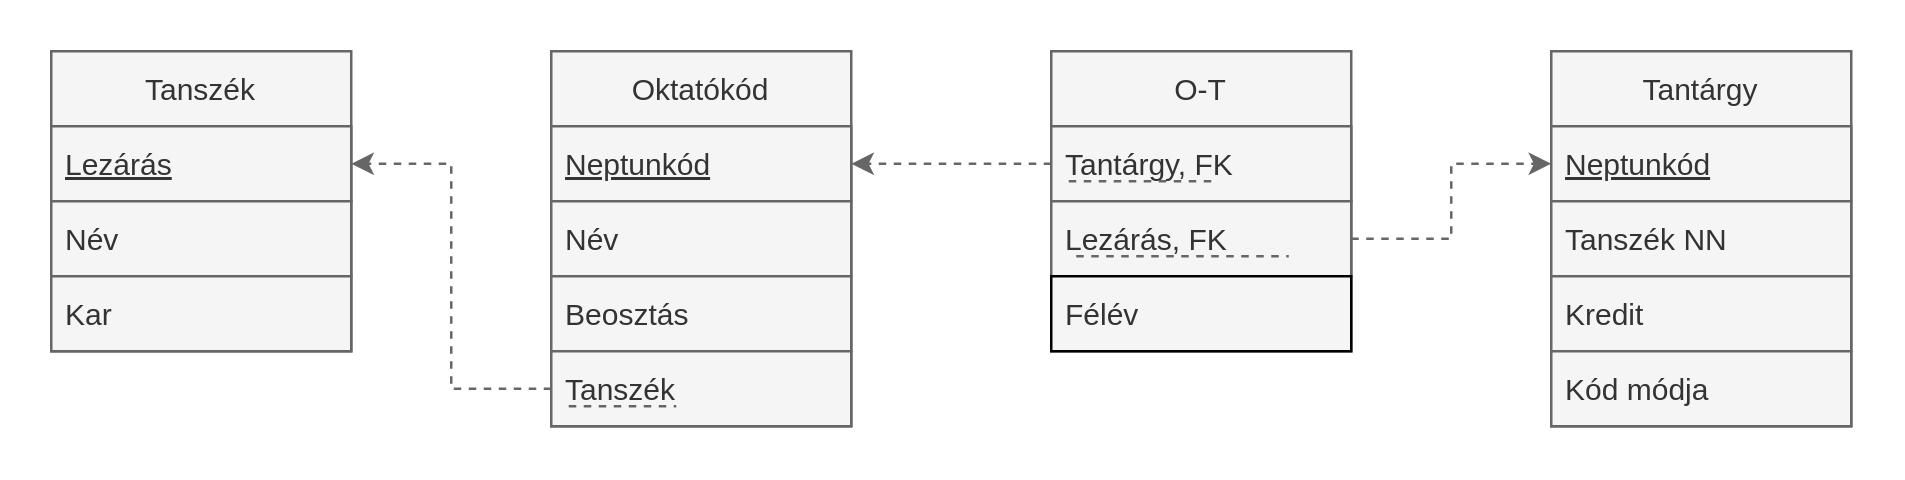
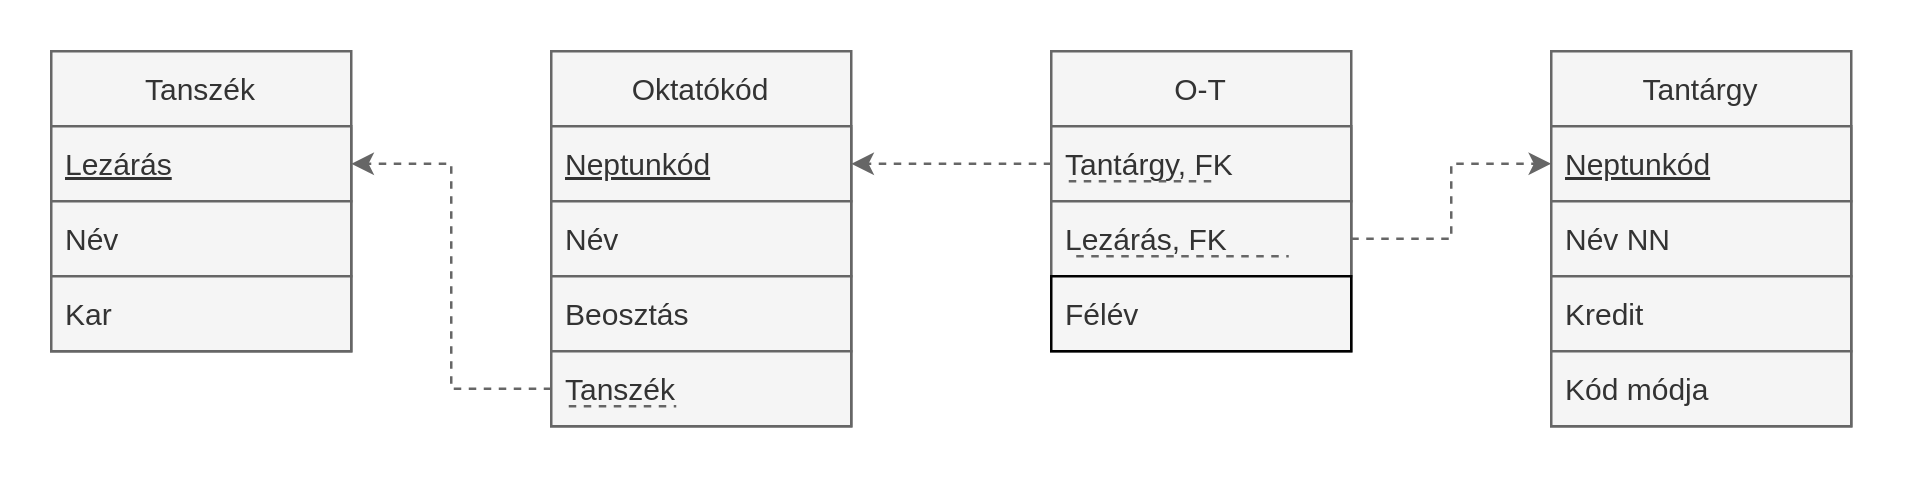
- <mxCell id="14" value="Tanszék NN" style="text;strokeColor=#666666;fillColor=#f5f5f5;align=left;verticalAlign=middle;spacingLeft=4;spacingRight=4;overflow=hidden;points=[[0,0.5],[1,0.5]];portConstraint=eastwest;rotatable=0;fontColor=#333333;" vertex="1" parent="12"><mxGeometry y="60" width="120" height="30" as="geometry" /></mxCell>
+ <mxCell id="14" value="Név NN" style="text;strokeColor=#666666;fillColor=#f5f5f5;align=left;verticalAlign=middle;spacingLeft=4;spacingRight=4;overflow=hidden;points=[[0,0.5],[1,0.5]];portConstraint=eastwest;rotatable=0;fontColor=#333333;" vertex="1" parent="12"><mxGeometry y="60" width="120" height="30" as="geometry" /></mxCell>
